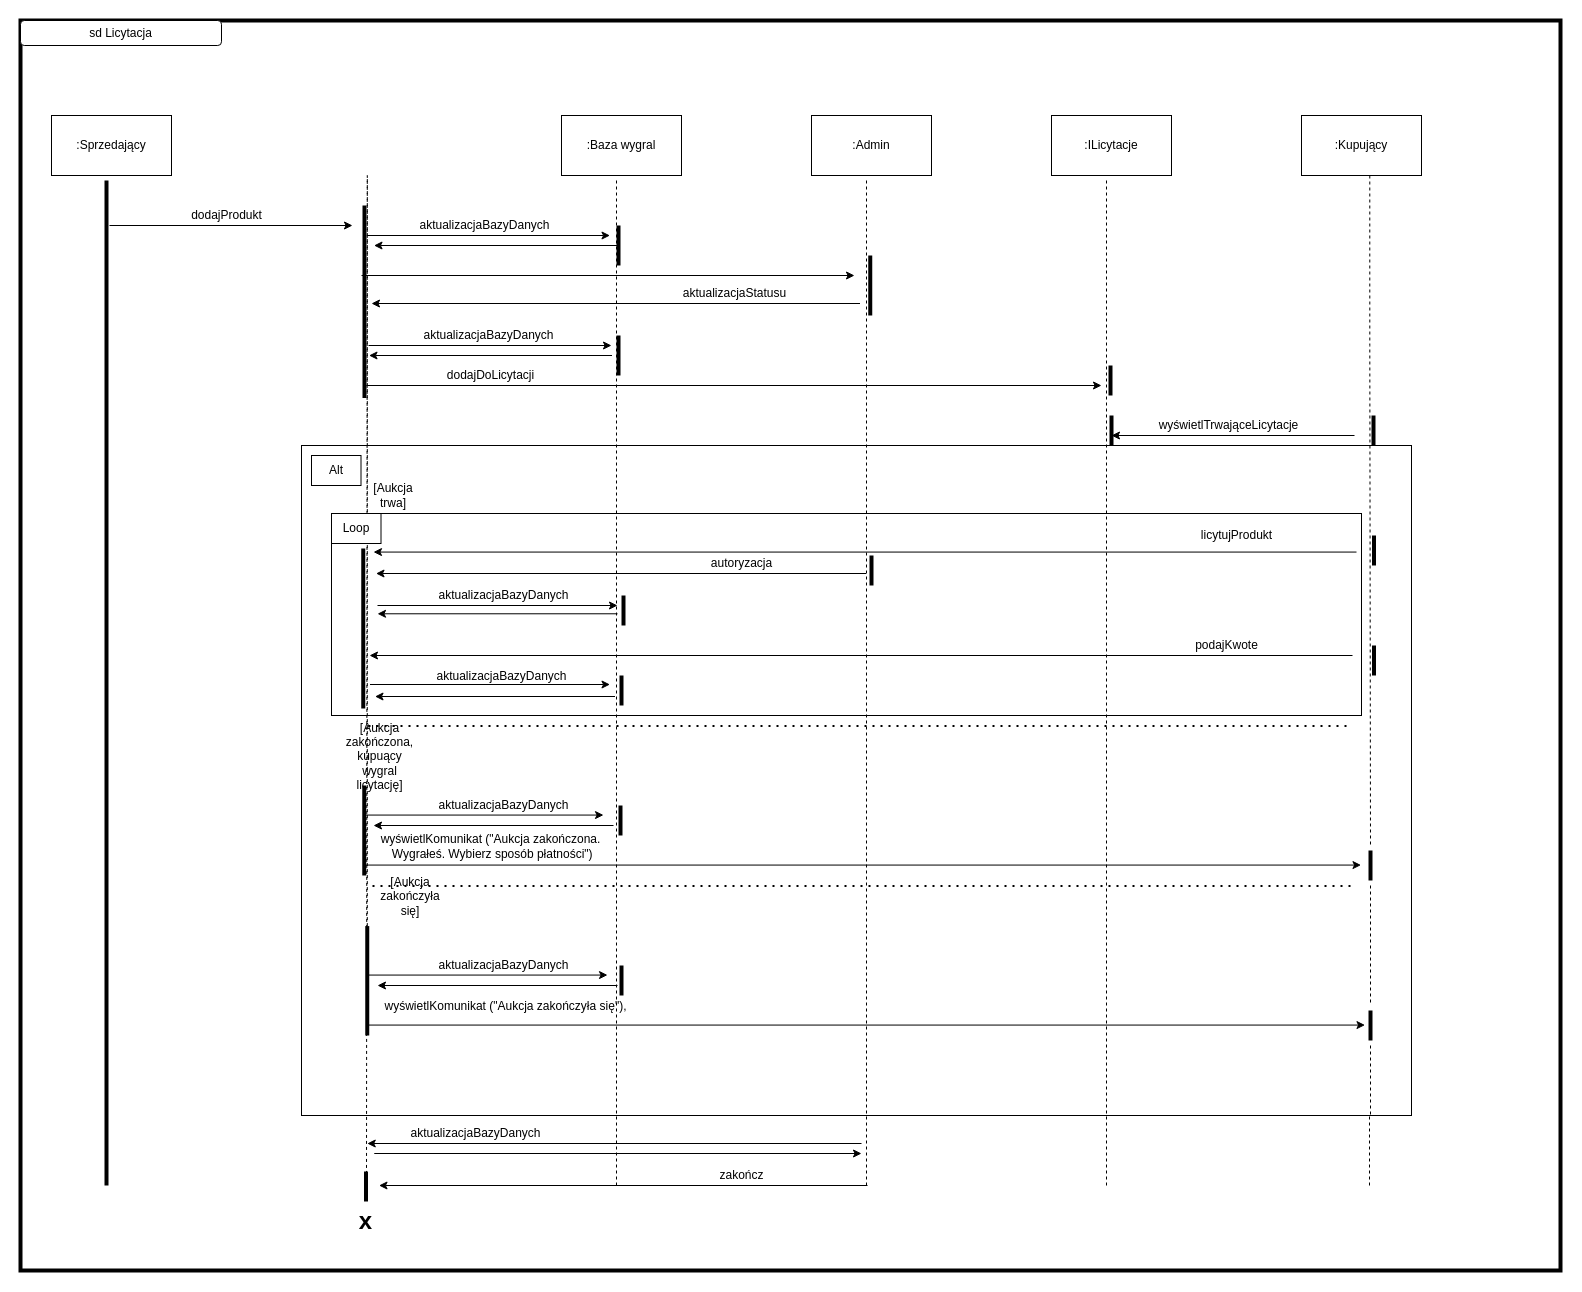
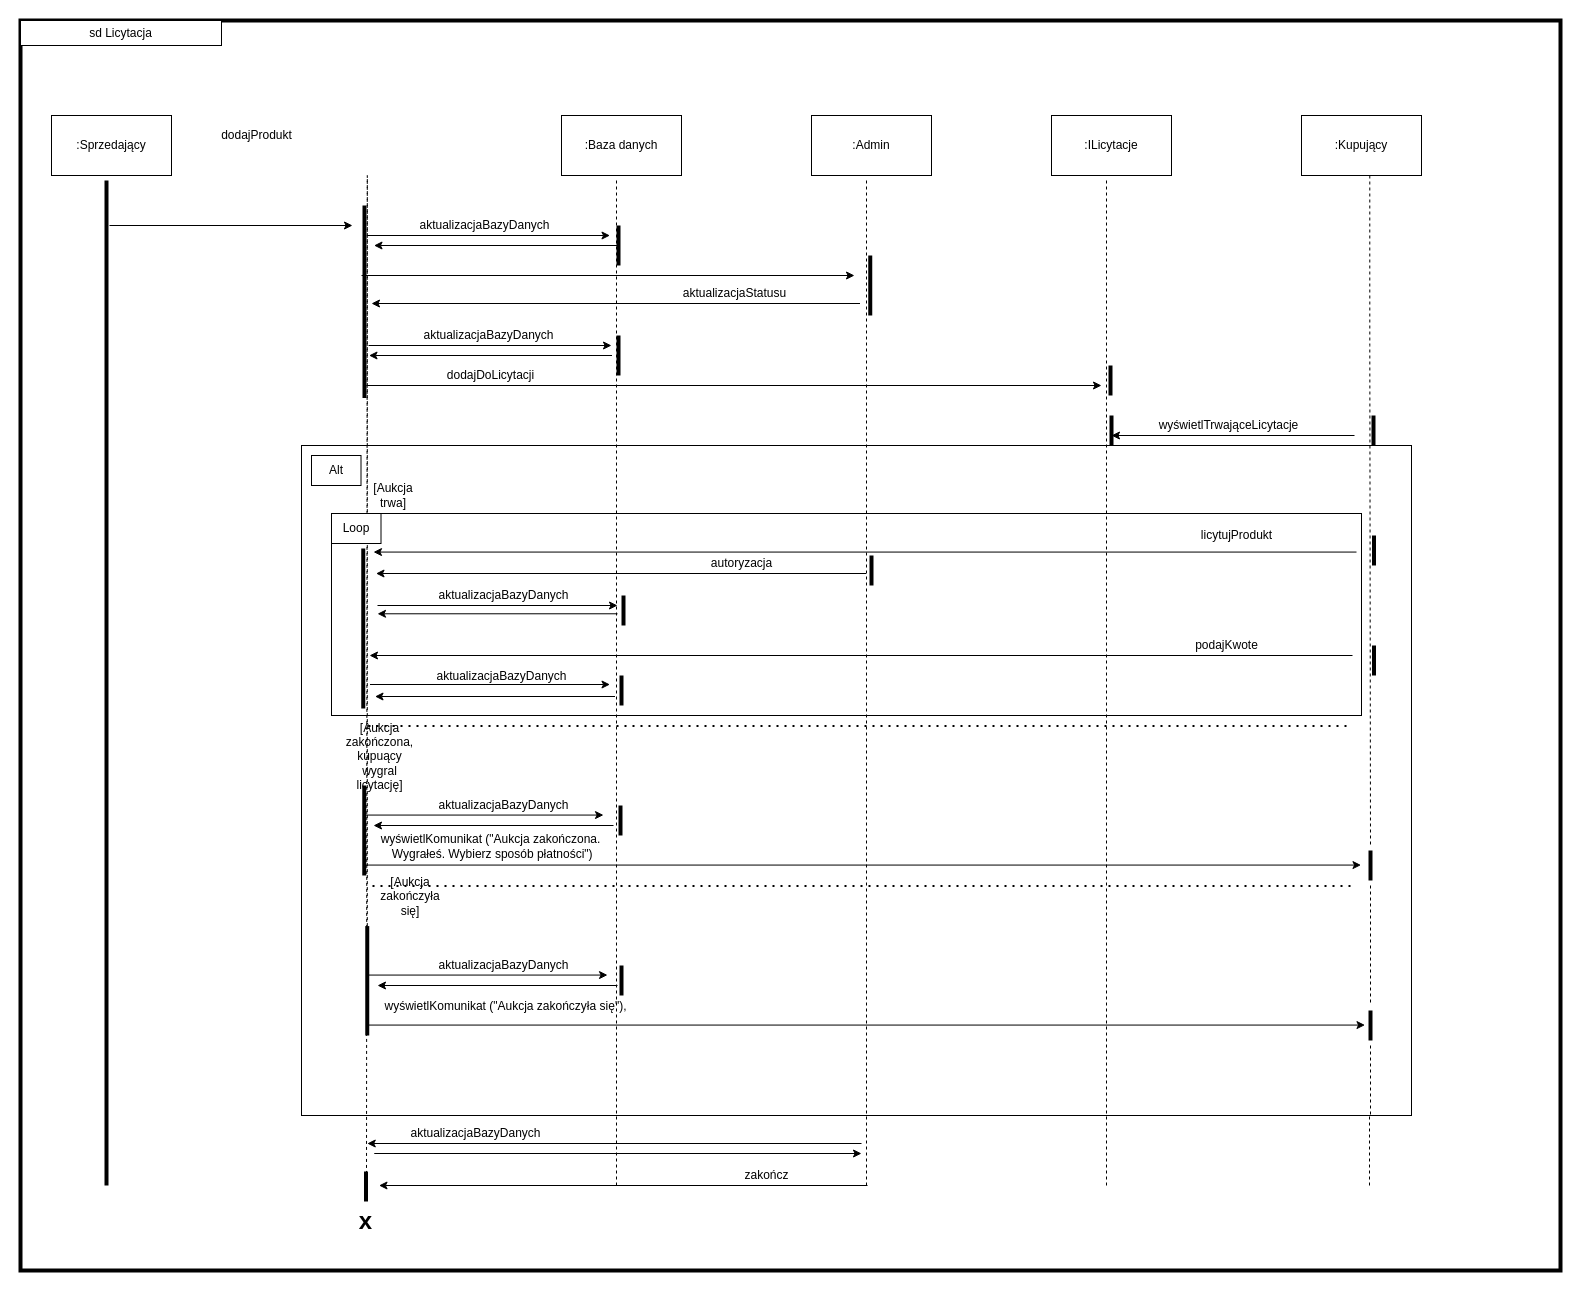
- <mxCell id="89" value="sd Licytacja" style="whiteSpace=wrap;html=1;rounded=1;" vertex="1" parent="1"><mxGeometry x="20" y="20" width="201" height="25" as="geometry" /></mxCell>
+ <mxCell id="89" value="sd Licytacja" style="rounded=0;whiteSpace=wrap;html=1;" vertex="1" parent="1"><mxGeometry x="20" y="20" width="201" height="25" as="geometry" /></mxCell>
- <mxCell id="17" value=":Baza wygral" style="rounded=0;whiteSpace=wrap;html=1;" parent="1" vertex="1"><mxGeometry x="561" y="115" width="120" height="60" as="geometry" /></mxCell>
+ <mxCell id="17" value=":Baza danych" style="rounded=0;whiteSpace=wrap;html=1;" parent="1" vertex="1"><mxGeometry x="561" y="115" width="120" height="60" as="geometry" /></mxCell>
- <mxCell id="9" value="dodajProdukt" style="text;html=1;align=center;verticalAlign=middle;resizable=0;points=[];autosize=1;" parent="1" vertex="1"><mxGeometry x="181" y="205" width="90" height="20" as="geometry" /></mxCell>
+ <mxCell id="9" value="dodajProdukt" style="text;html=1;align=center;verticalAlign=middle;resizable=0;points=[];autosize=1;" parent="1" vertex="1"><mxGeometry x="211" y="125" width="90" height="20" as="geometry" /></mxCell>
- <mxCell id="83" value="zakończ" style="text;html=1;align=center;verticalAlign=middle;resizable=0;points=[];autosize=1;" vertex="1" parent="1"><mxGeometry x="711" y="1165" width="60" height="20" as="geometry" /></mxCell>
+ <mxCell id="83" value="zakończ" style="text;html=1;align=center;verticalAlign=middle;resizable=0;points=[];autosize=1;" vertex="1" parent="1"><mxGeometry x="736" y="1165" width="60" height="20" as="geometry" /></mxCell>
